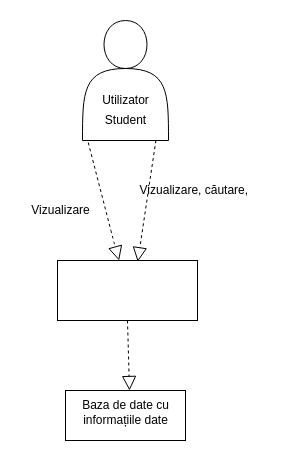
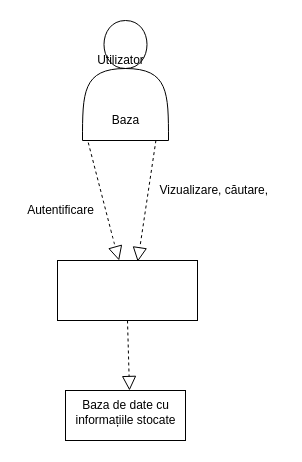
- <mxCell id="12" value="Utilizator" style="text;html=1;resizable=0;autosize=1;align=center;verticalAlign=middle;points=[];fillColor=none;strokeColor=none;rounded=0;" parent="1" vertex="1"><mxGeometry x="95" y="90" width="60" height="20" as="geometry" /></mxCell>
+ <mxCell id="12" value="Utilizator" style="text;html=1;resizable=0;autosize=1;align=center;verticalAlign=middle;points=[];fillColor=none;strokeColor=none;rounded=0;" parent="1" vertex="1"><mxGeometry x="90" y="50" width="60" height="20" as="geometry" /></mxCell>
- <mxCell id="13" value="Student" style="text;html=1;resizable=0;autosize=1;align=center;verticalAlign=middle;points=[];fillColor=none;strokeColor=none;rounded=0;" parent="1" vertex="1"><mxGeometry x="95" y="110" width="60" height="20" as="geometry" /></mxCell>
+ <mxCell id="13" value="Baza" style="text;html=1;resizable=0;autosize=1;align=center;verticalAlign=middle;points=[];fillColor=none;strokeColor=none;rounded=0;" parent="1" vertex="1"><mxGeometry x="95" y="110" width="60" height="20" as="geometry" /></mxCell>
- <mxCell id="9" value="Vizualizare, căutare,&amp;nbsp;" style="text;html=1;resizable=0;autosize=1;align=center;verticalAlign=middle;points=[];fillColor=none;strokeColor=none;rounded=0;" parent="1" vertex="1"><mxGeometry x="130" y="180" width="130" height="20" as="geometry" /></mxCell>
+ <mxCell id="9" value="Vizualizare, căutare,&amp;nbsp;" style="text;html=1;resizable=0;autosize=1;align=center;verticalAlign=middle;points=[];fillColor=none;strokeColor=none;rounded=0;" parent="1" vertex="1"><mxGeometry x="150" y="180" width="130" height="20" as="geometry" /></mxCell>
- <mxCell id="3" value="Vizualizare" style="text;html=1;resizable=0;autosize=1;align=center;verticalAlign=middle;points=[];fillColor=none;strokeColor=none;rounded=0;" parent="1" vertex="1"><mxGeometry x="20" y="200" width="80" height="20" as="geometry" /></mxCell>
+ <mxCell id="3" value="Autentificare" style="text;html=1;resizable=0;autosize=1;align=center;verticalAlign=middle;points=[];fillColor=none;strokeColor=none;rounded=0;" parent="1" vertex="1"><mxGeometry x="20" y="200" width="80" height="20" as="geometry" /></mxCell>
- <mxCell id="11" value="informațiile date" style="text;html=1;resizable=0;autosize=1;align=center;verticalAlign=middle;points=[];fillColor=none;strokeColor=none;rounded=0;" parent="1" vertex="1"><mxGeometry x="65" y="410" width="120" height="20" as="geometry" /></mxCell>
+ <mxCell id="11" value="informațiile stocate" style="text;html=1;resizable=0;autosize=1;align=center;verticalAlign=middle;points=[];fillColor=none;strokeColor=none;rounded=0;" parent="1" vertex="1"><mxGeometry x="65" y="410" width="120" height="20" as="geometry" /></mxCell>
